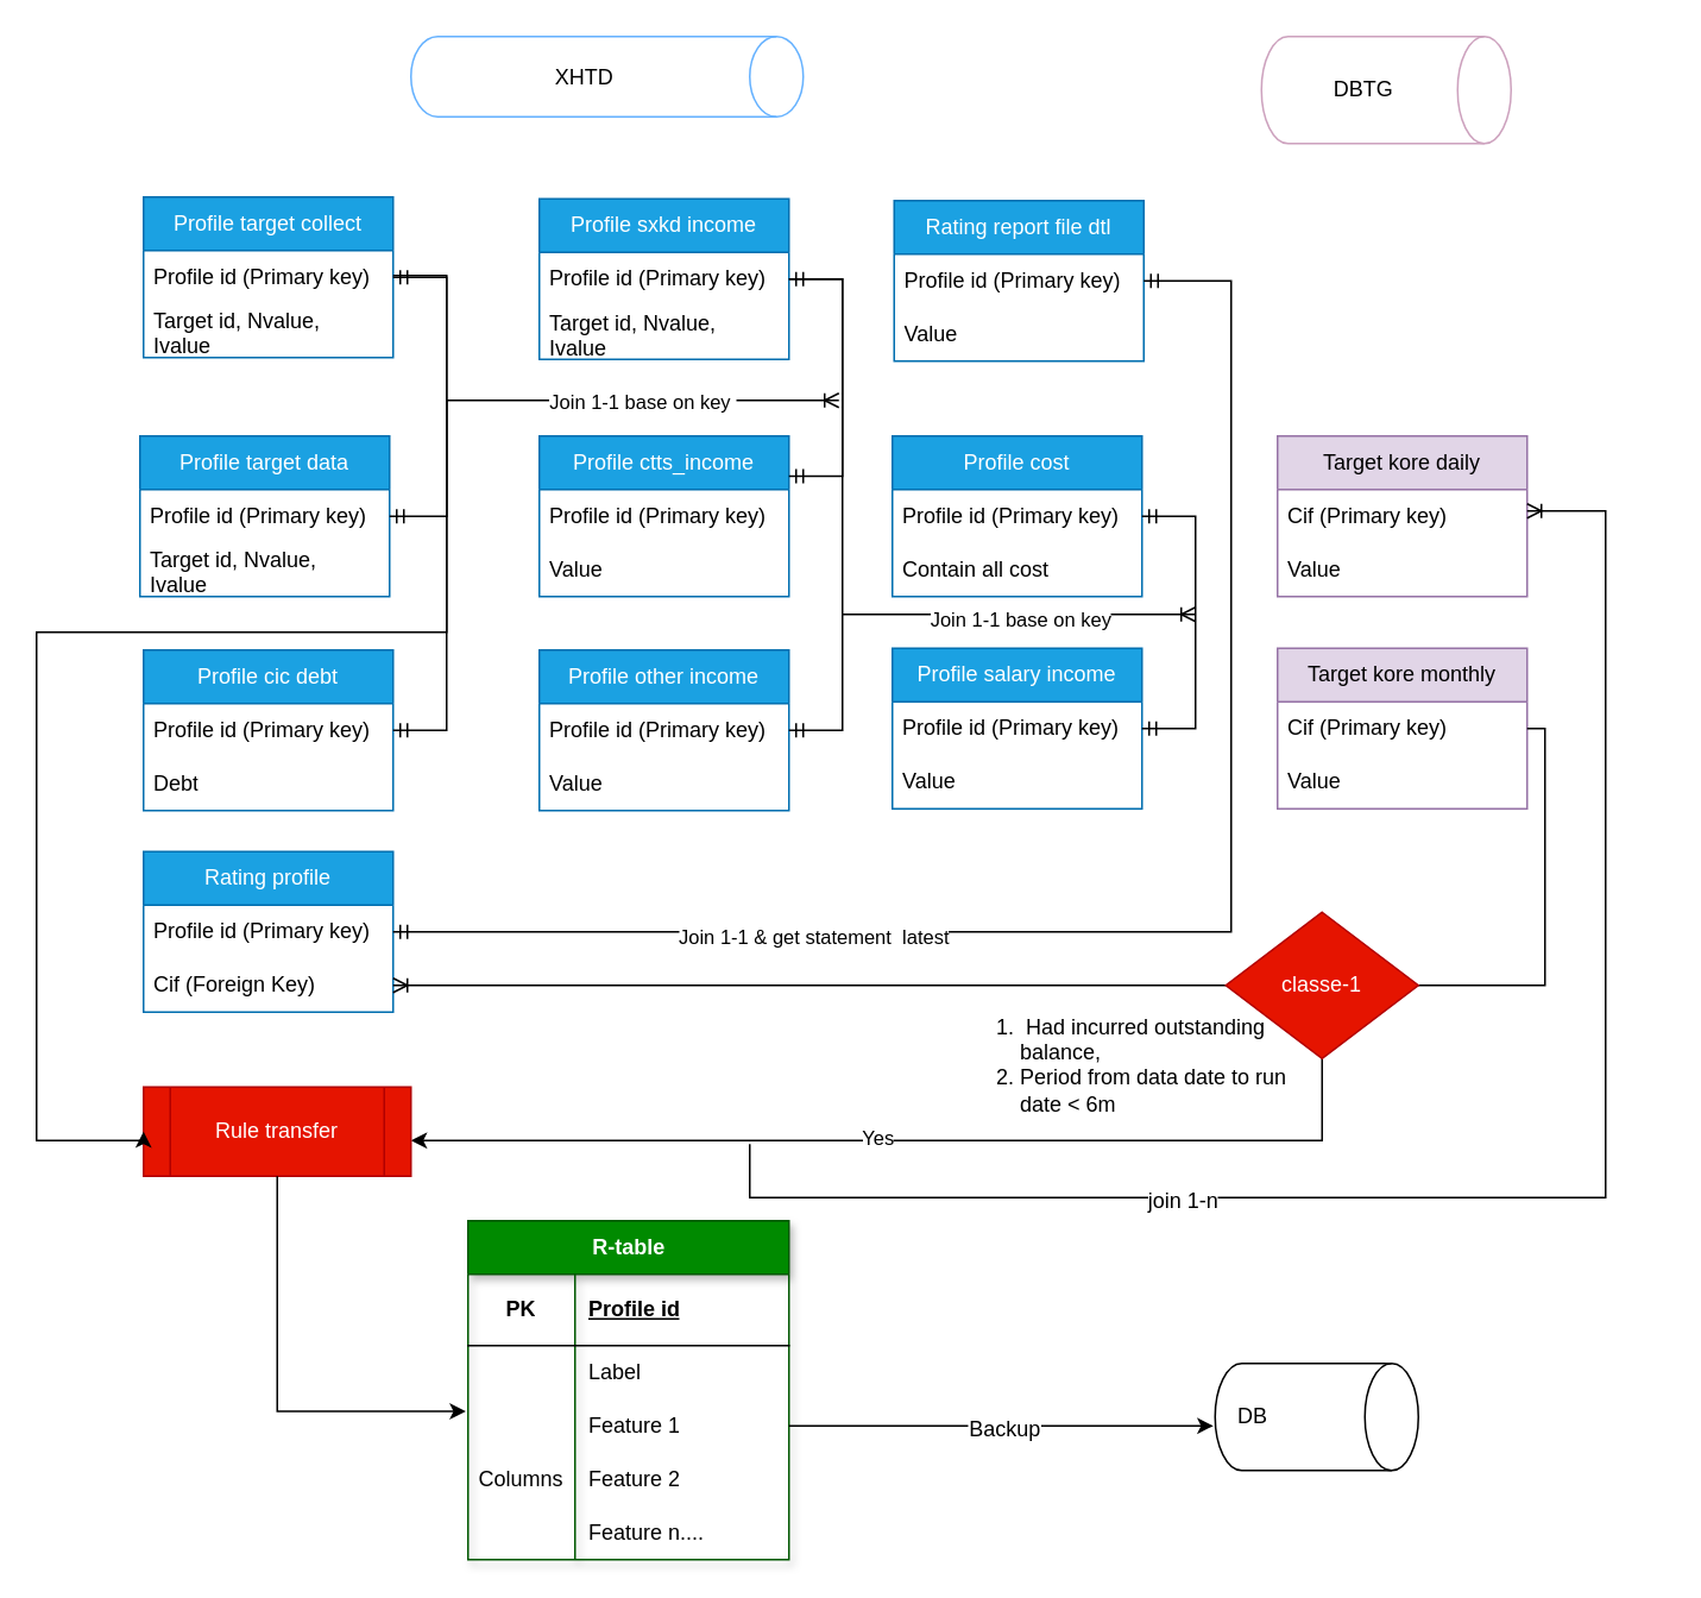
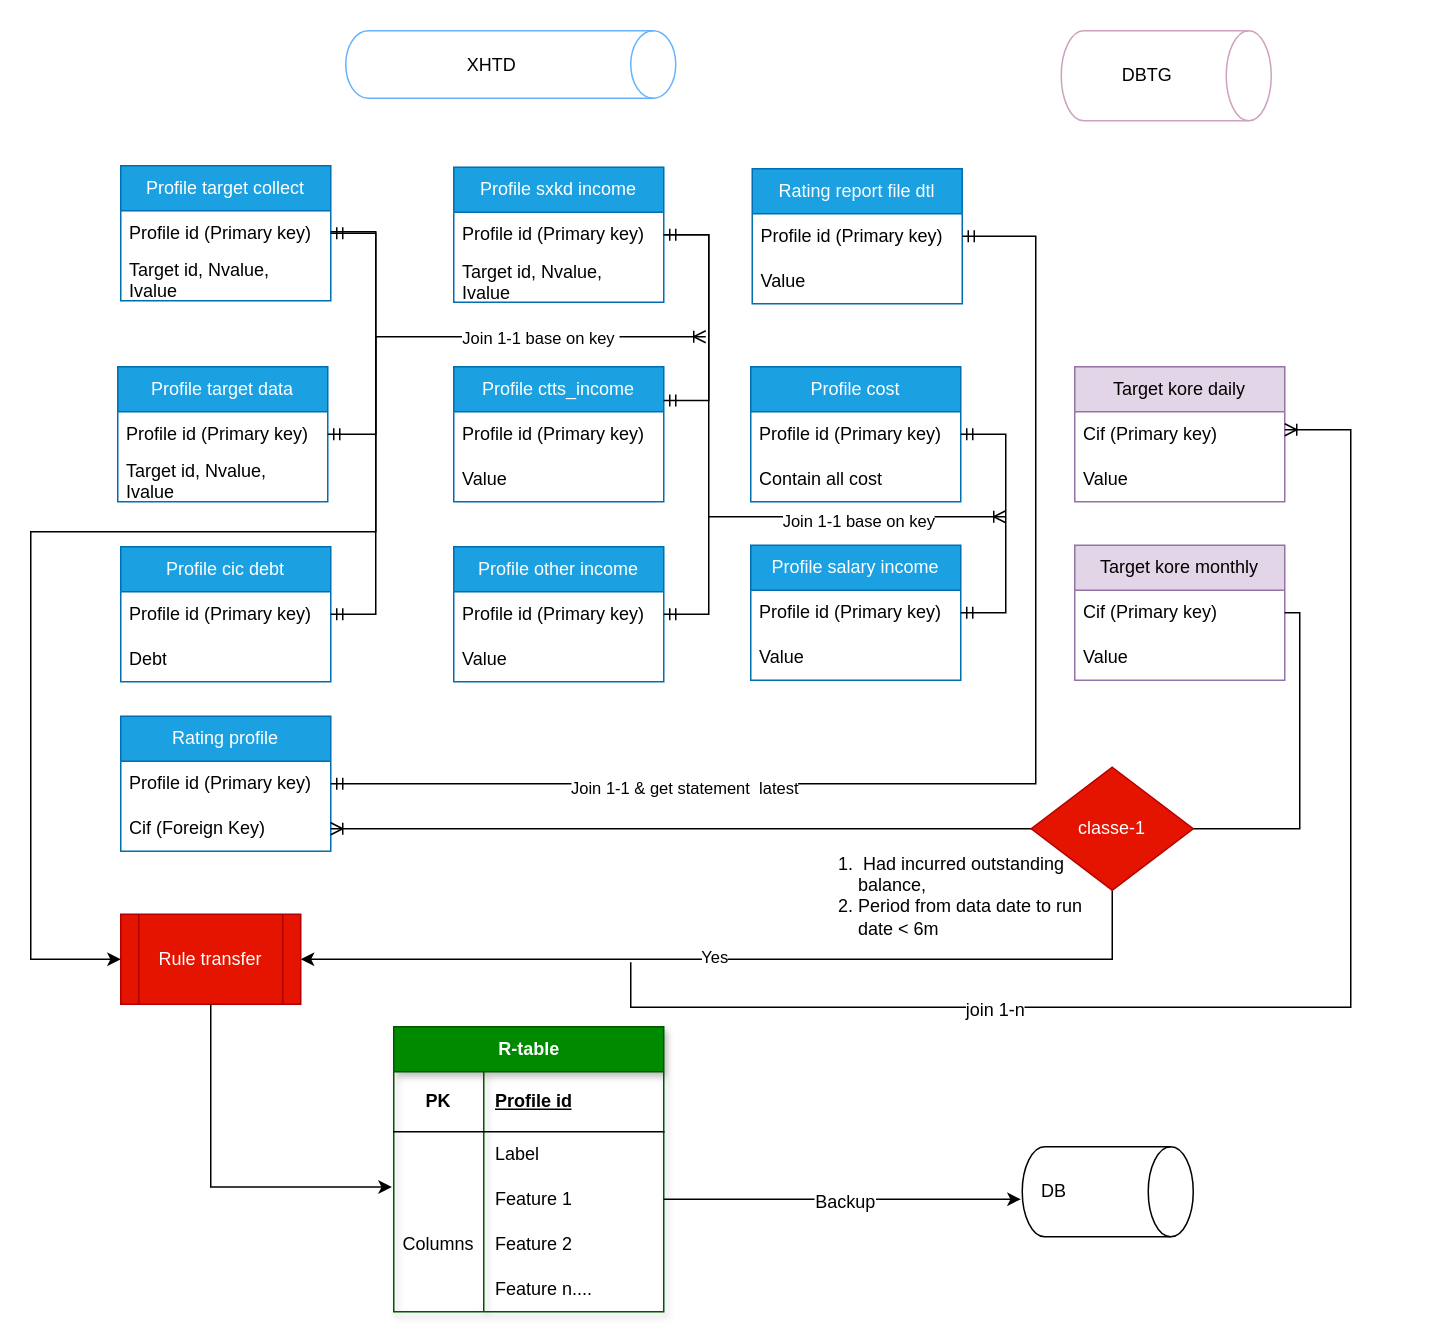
- <mxCell id="56" value="Rule transfer" style="shape=process;whiteSpace=wrap;html=1;backgroundOutline=1;fillColor=#e51400;fontColor=#ffffff;strokeColor=#B20000;" vertex="1" parent="1"><mxGeometry x="80" y="609" width="150" height="50" as="geometry" /></mxCell>
+ <mxCell id="56" value="Rule transfer" style="shape=process;whiteSpace=wrap;html=1;backgroundOutline=1;fillColor=#e51400;fontColor=#ffffff;strokeColor=#B20000;" vertex="1" parent="1"><mxGeometry x="80" y="609" width="120" height="60" as="geometry" /></mxCell>
